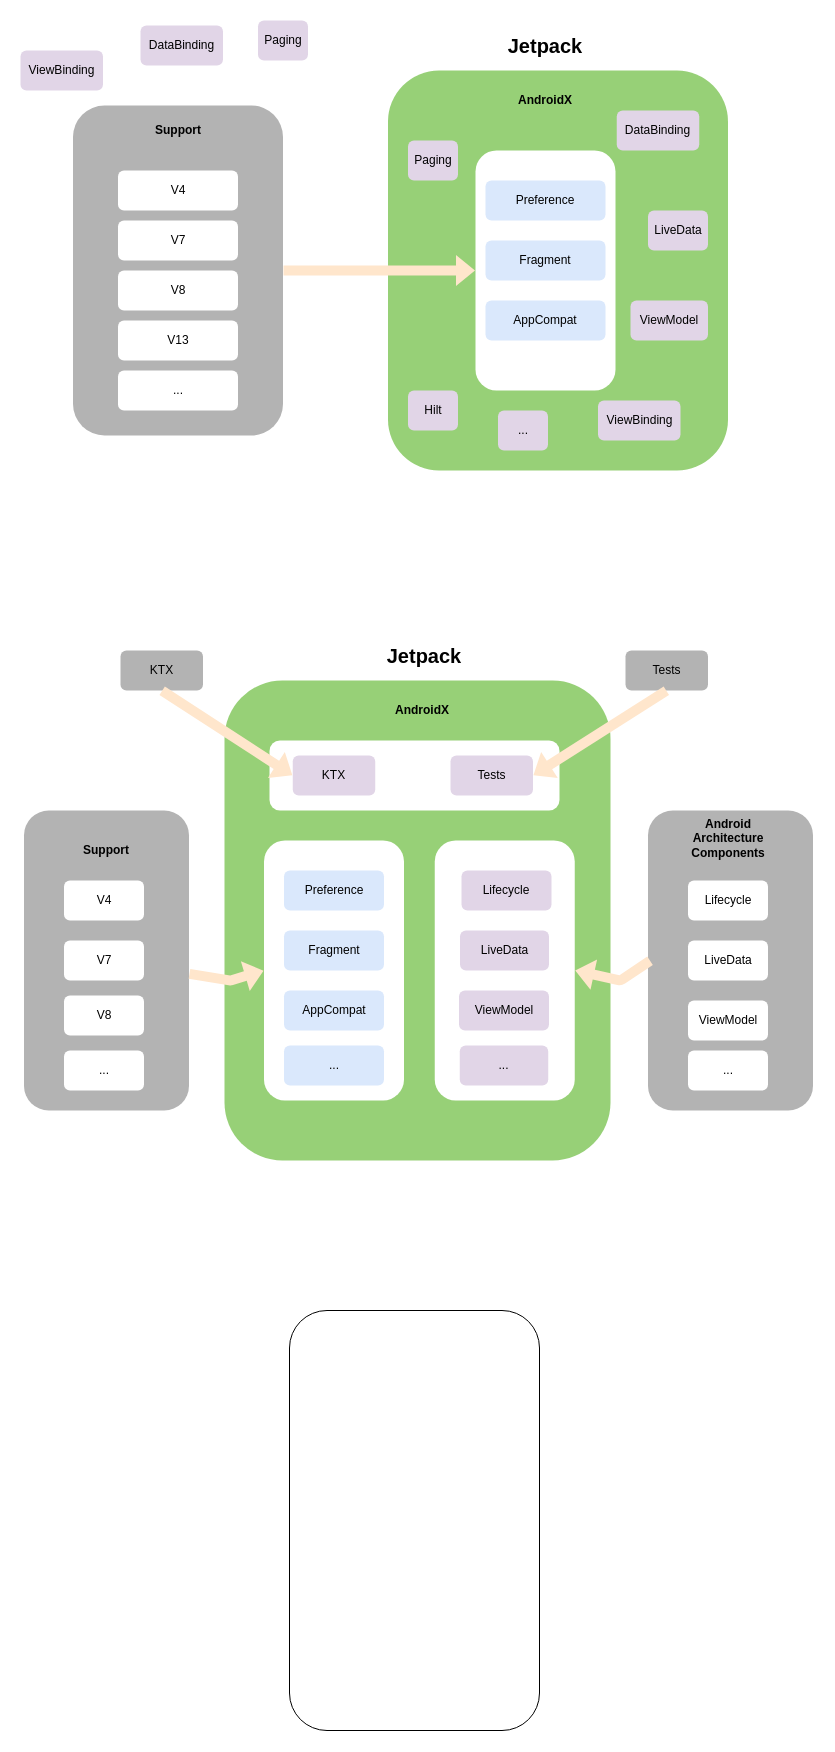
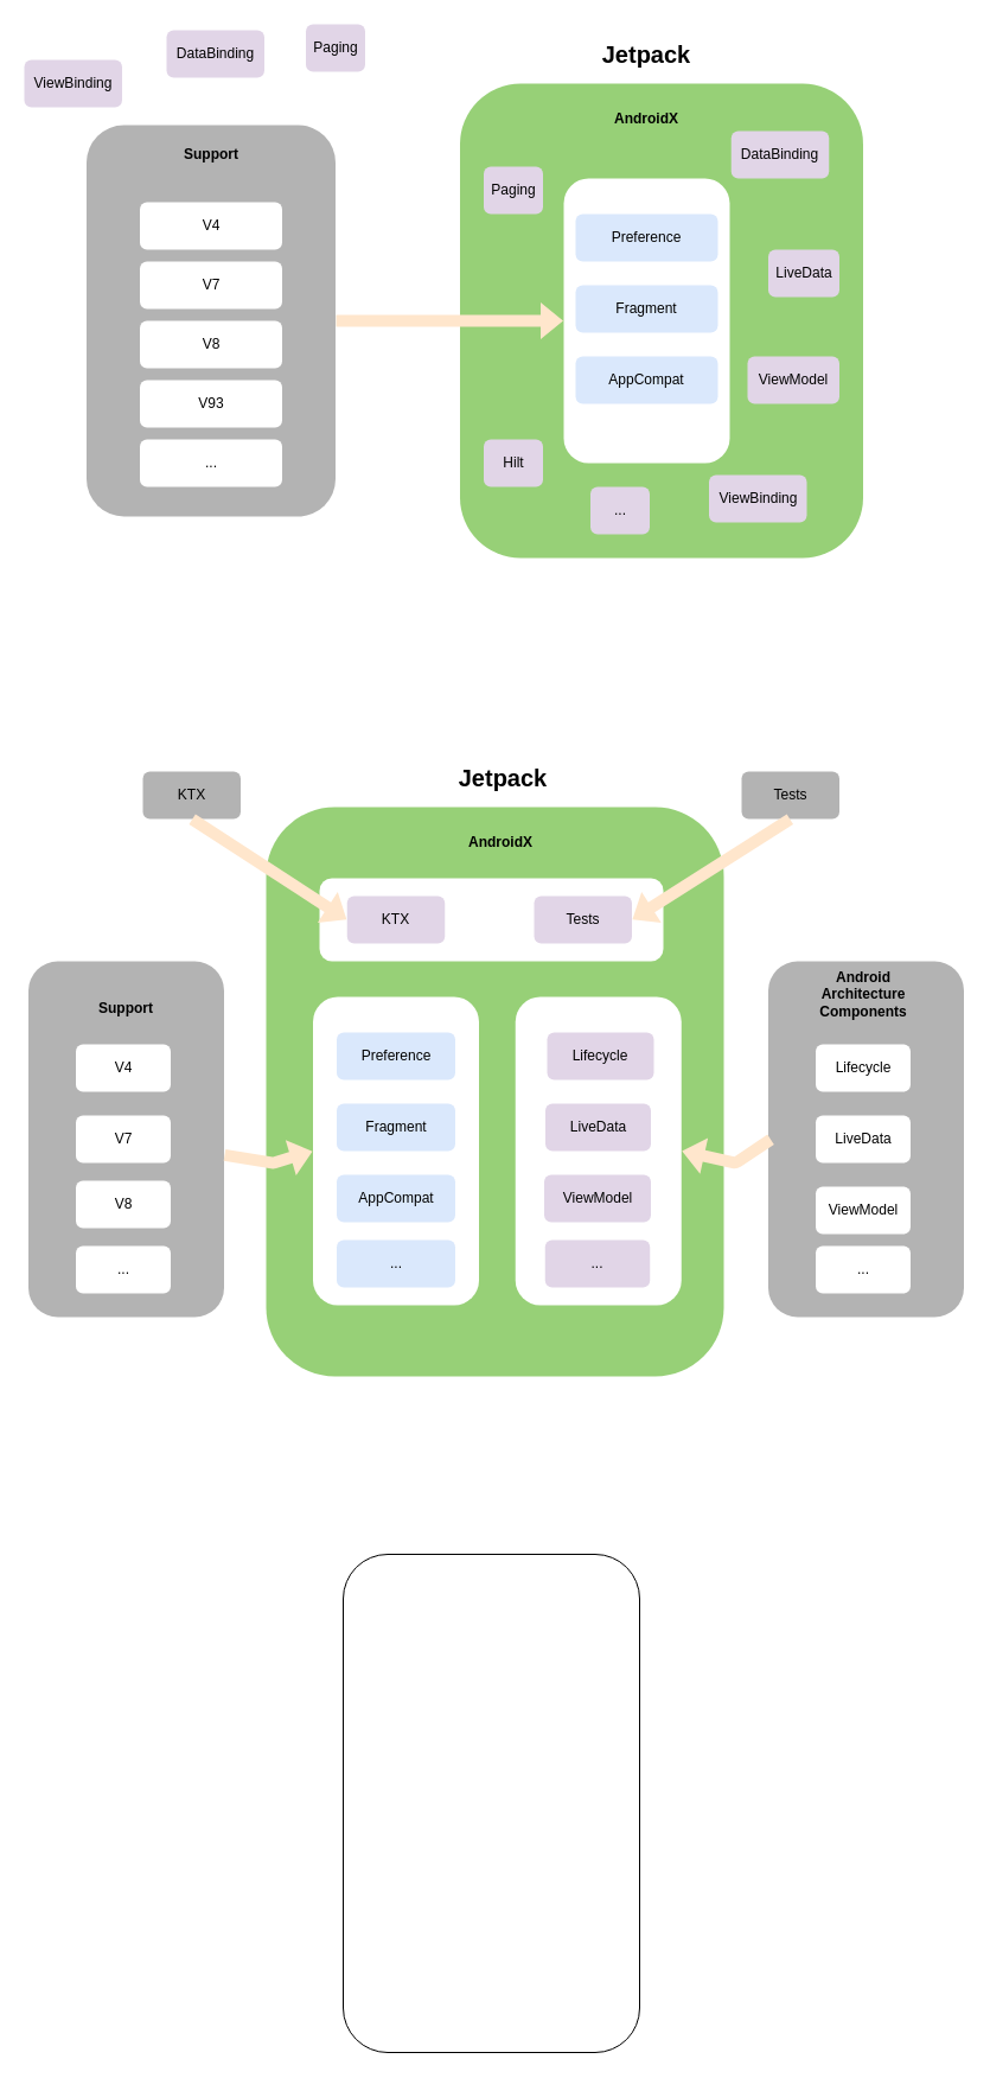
- <mxCell id="10" value="V13" style="rounded=1;whiteSpace=wrap;html=1;strokeColor=none;" parent="1" vertex="1"><mxGeometry x="117.5" y="320" width="120" height="40" as="geometry" /></mxCell>
+ <mxCell id="10" value="V93" style="rounded=1;whiteSpace=wrap;html=1;strokeColor=none;" parent="1" vertex="1"><mxGeometry x="117.5" y="320" width="120" height="40" as="geometry" /></mxCell>
- <mxCell id="15" value="Hilt" style="rounded=1;whiteSpace=wrap;html=1;fillColor=#e1d5e7;strokeColor=none;" parent="1" vertex="1"><mxGeometry x="407.5" y="390" width="50" height="40" as="geometry" /></mxCell>
+ <mxCell id="15" value="Hilt" style="rounded=1;whiteSpace=wrap;html=1;fillColor=#e1d5e7;strokeColor=none;" parent="1" vertex="1"><mxGeometry x="407.5" y="370" width="50" height="40" as="geometry" /></mxCell>
